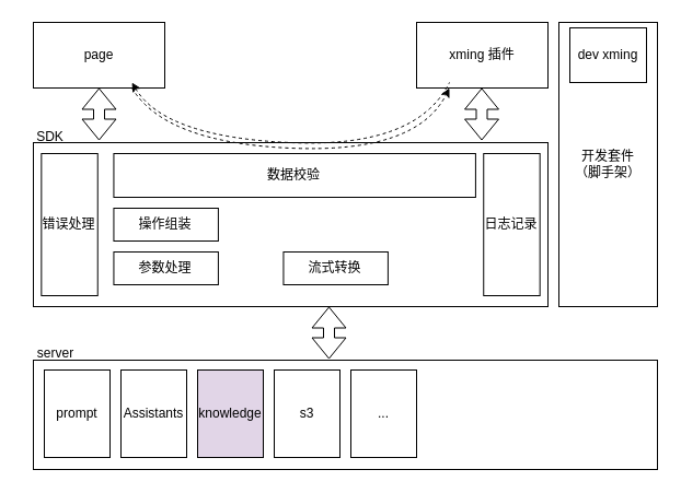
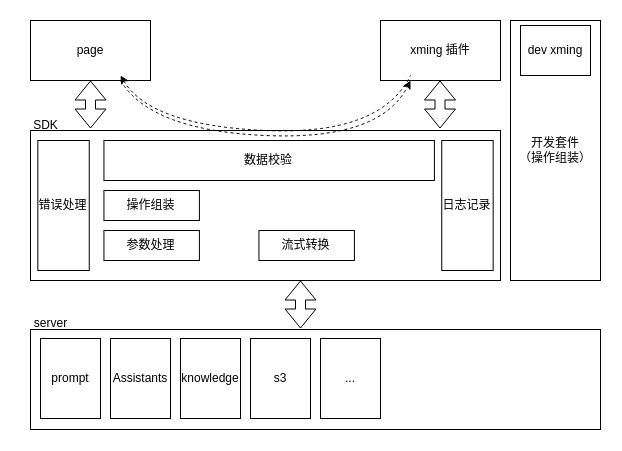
- <mxCell id="13" value="开发套件&lt;br&gt;（脚手架）" style="rounded=0;whiteSpace=wrap;html=1;" vertex="1" parent="1"><mxGeometry x="510" y="20" width="90" height="260" as="geometry" /></mxCell>
+ <mxCell id="13" value="开发套件&lt;br&gt;（操作组装）" style="rounded=0;whiteSpace=wrap;html=1;" vertex="1" parent="1"><mxGeometry x="510" y="20" width="90" height="260" as="geometry" /></mxCell>
- <mxCell id="19" value="knowledge" style="rounded=0;whiteSpace=wrap;html=1;fillColor=#e1d5e7;" vertex="1" parent="15"><mxGeometry x="160" y="30" width="60" height="80" as="geometry" /></mxCell>
+ <mxCell id="19" value="knowledge" style="rounded=0;whiteSpace=wrap;html=1;" vertex="1" parent="15"><mxGeometry x="160" y="30" width="60" height="80" as="geometry" /></mxCell>
